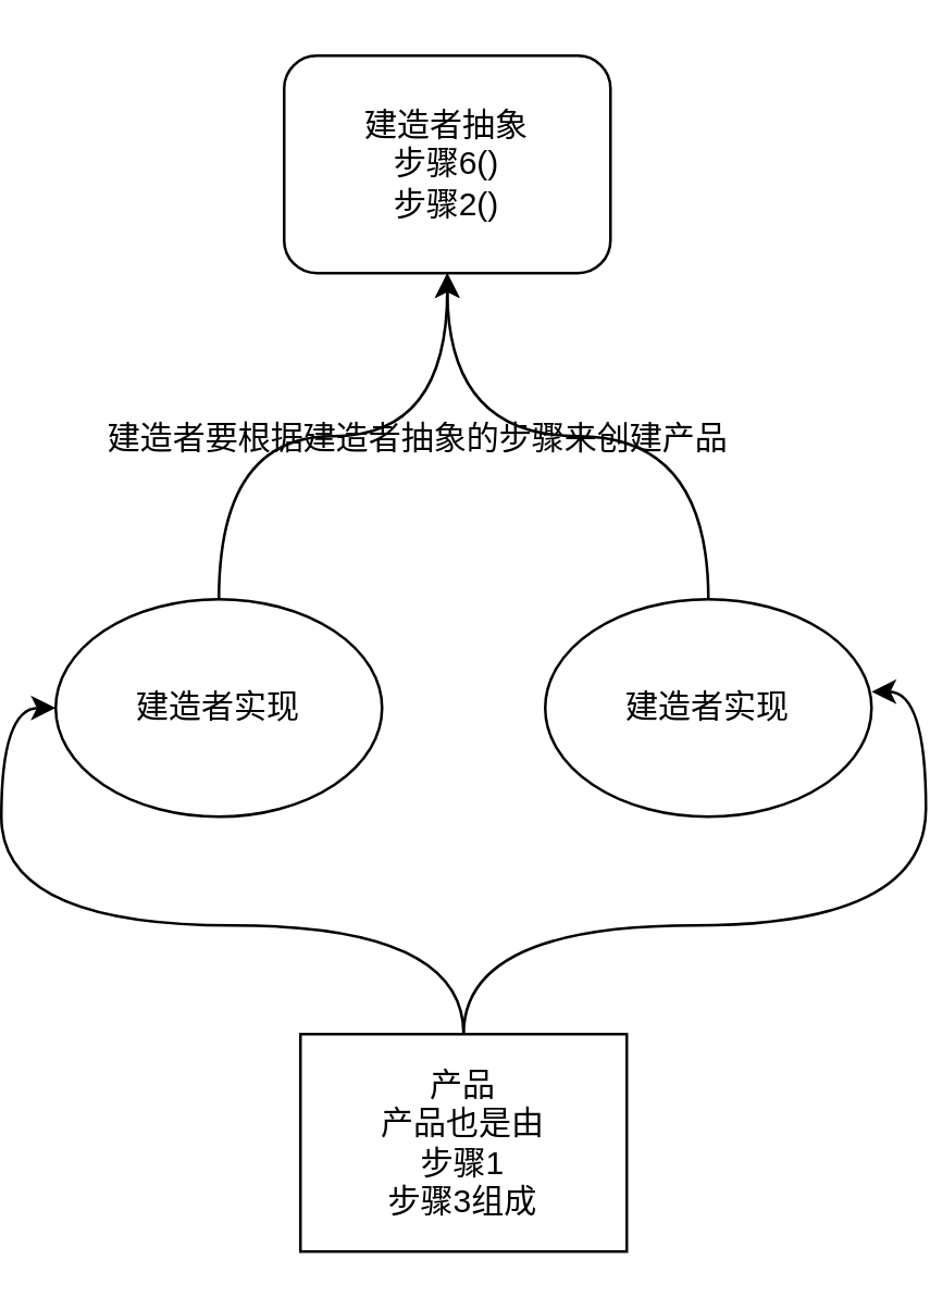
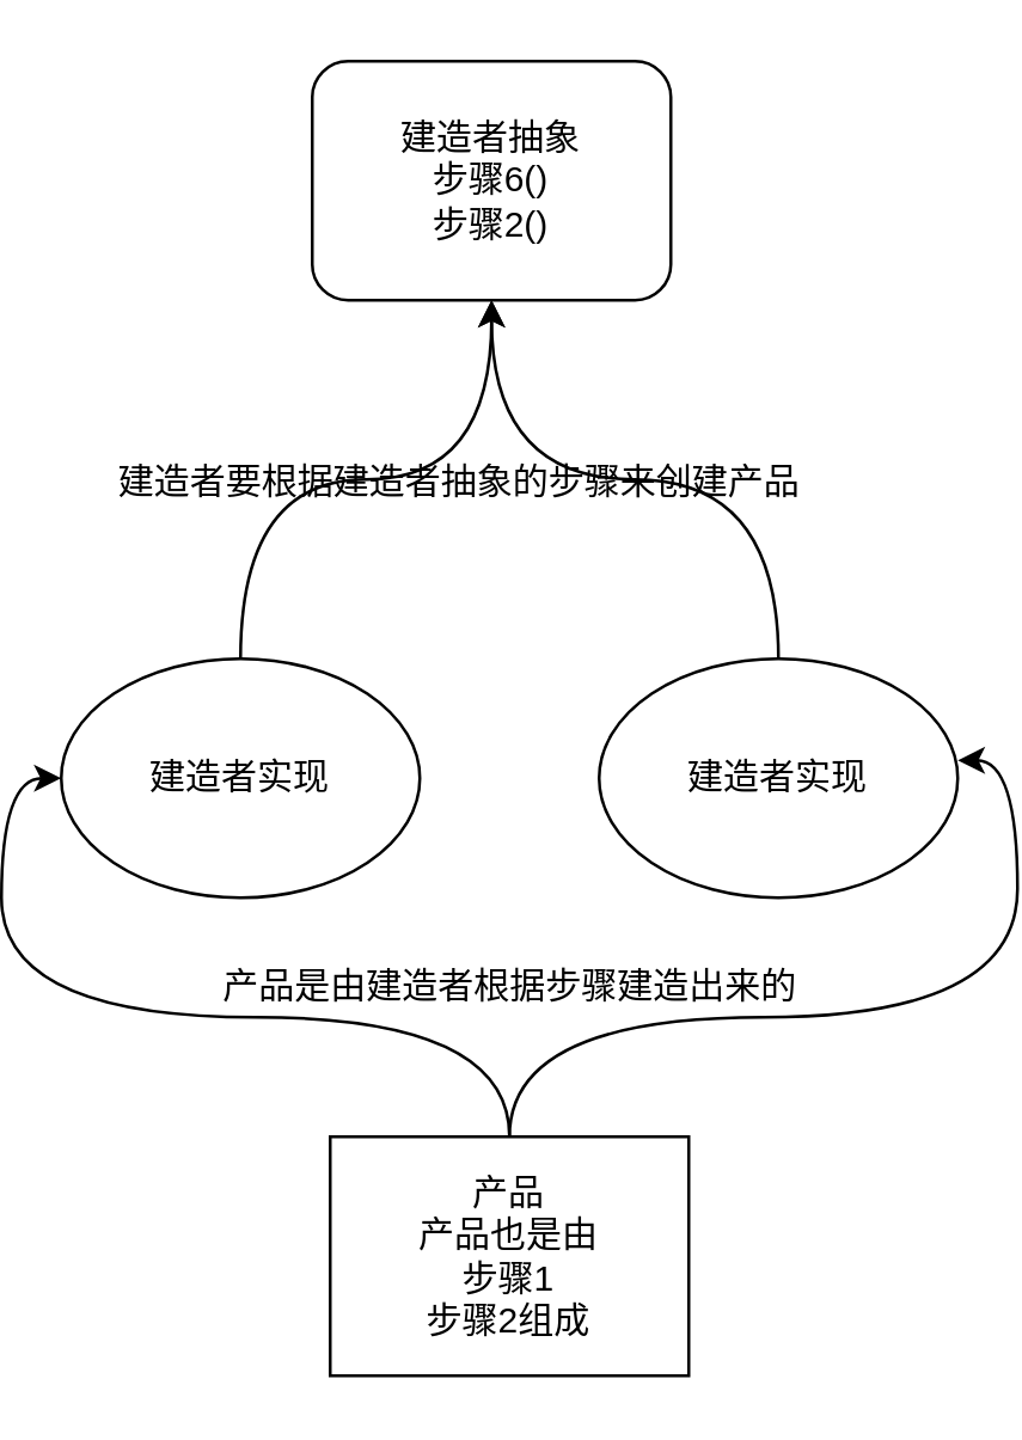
+ <mxCell id="11" value="产品是由建造者根据步骤建造出来的" style="text;html=1;align=center;verticalAlign=middle;resizable=0;points=[];autosize=1;" vertex="1" parent="1"><mxGeometry x="65" y="320" width="210" height="20" as="geometry" /></mxCell>
- <mxCell id="5" value="产品&lt;br&gt;产品也是由&lt;br&gt;步骤1&lt;br&gt;步骤3组成" style="rounded=0;whiteSpace=wrap;html=1;" vertex="1" parent="1"><mxGeometry x="110" y="380" width="120" height="80" as="geometry" /></mxCell>
+ <mxCell id="5" value="产品&lt;br&gt;产品也是由&lt;br&gt;步骤1&lt;br&gt;步骤2组成" style="rounded=0;whiteSpace=wrap;html=1;" vertex="1" parent="1"><mxGeometry x="110" y="380" width="120" height="80" as="geometry" /></mxCell>
